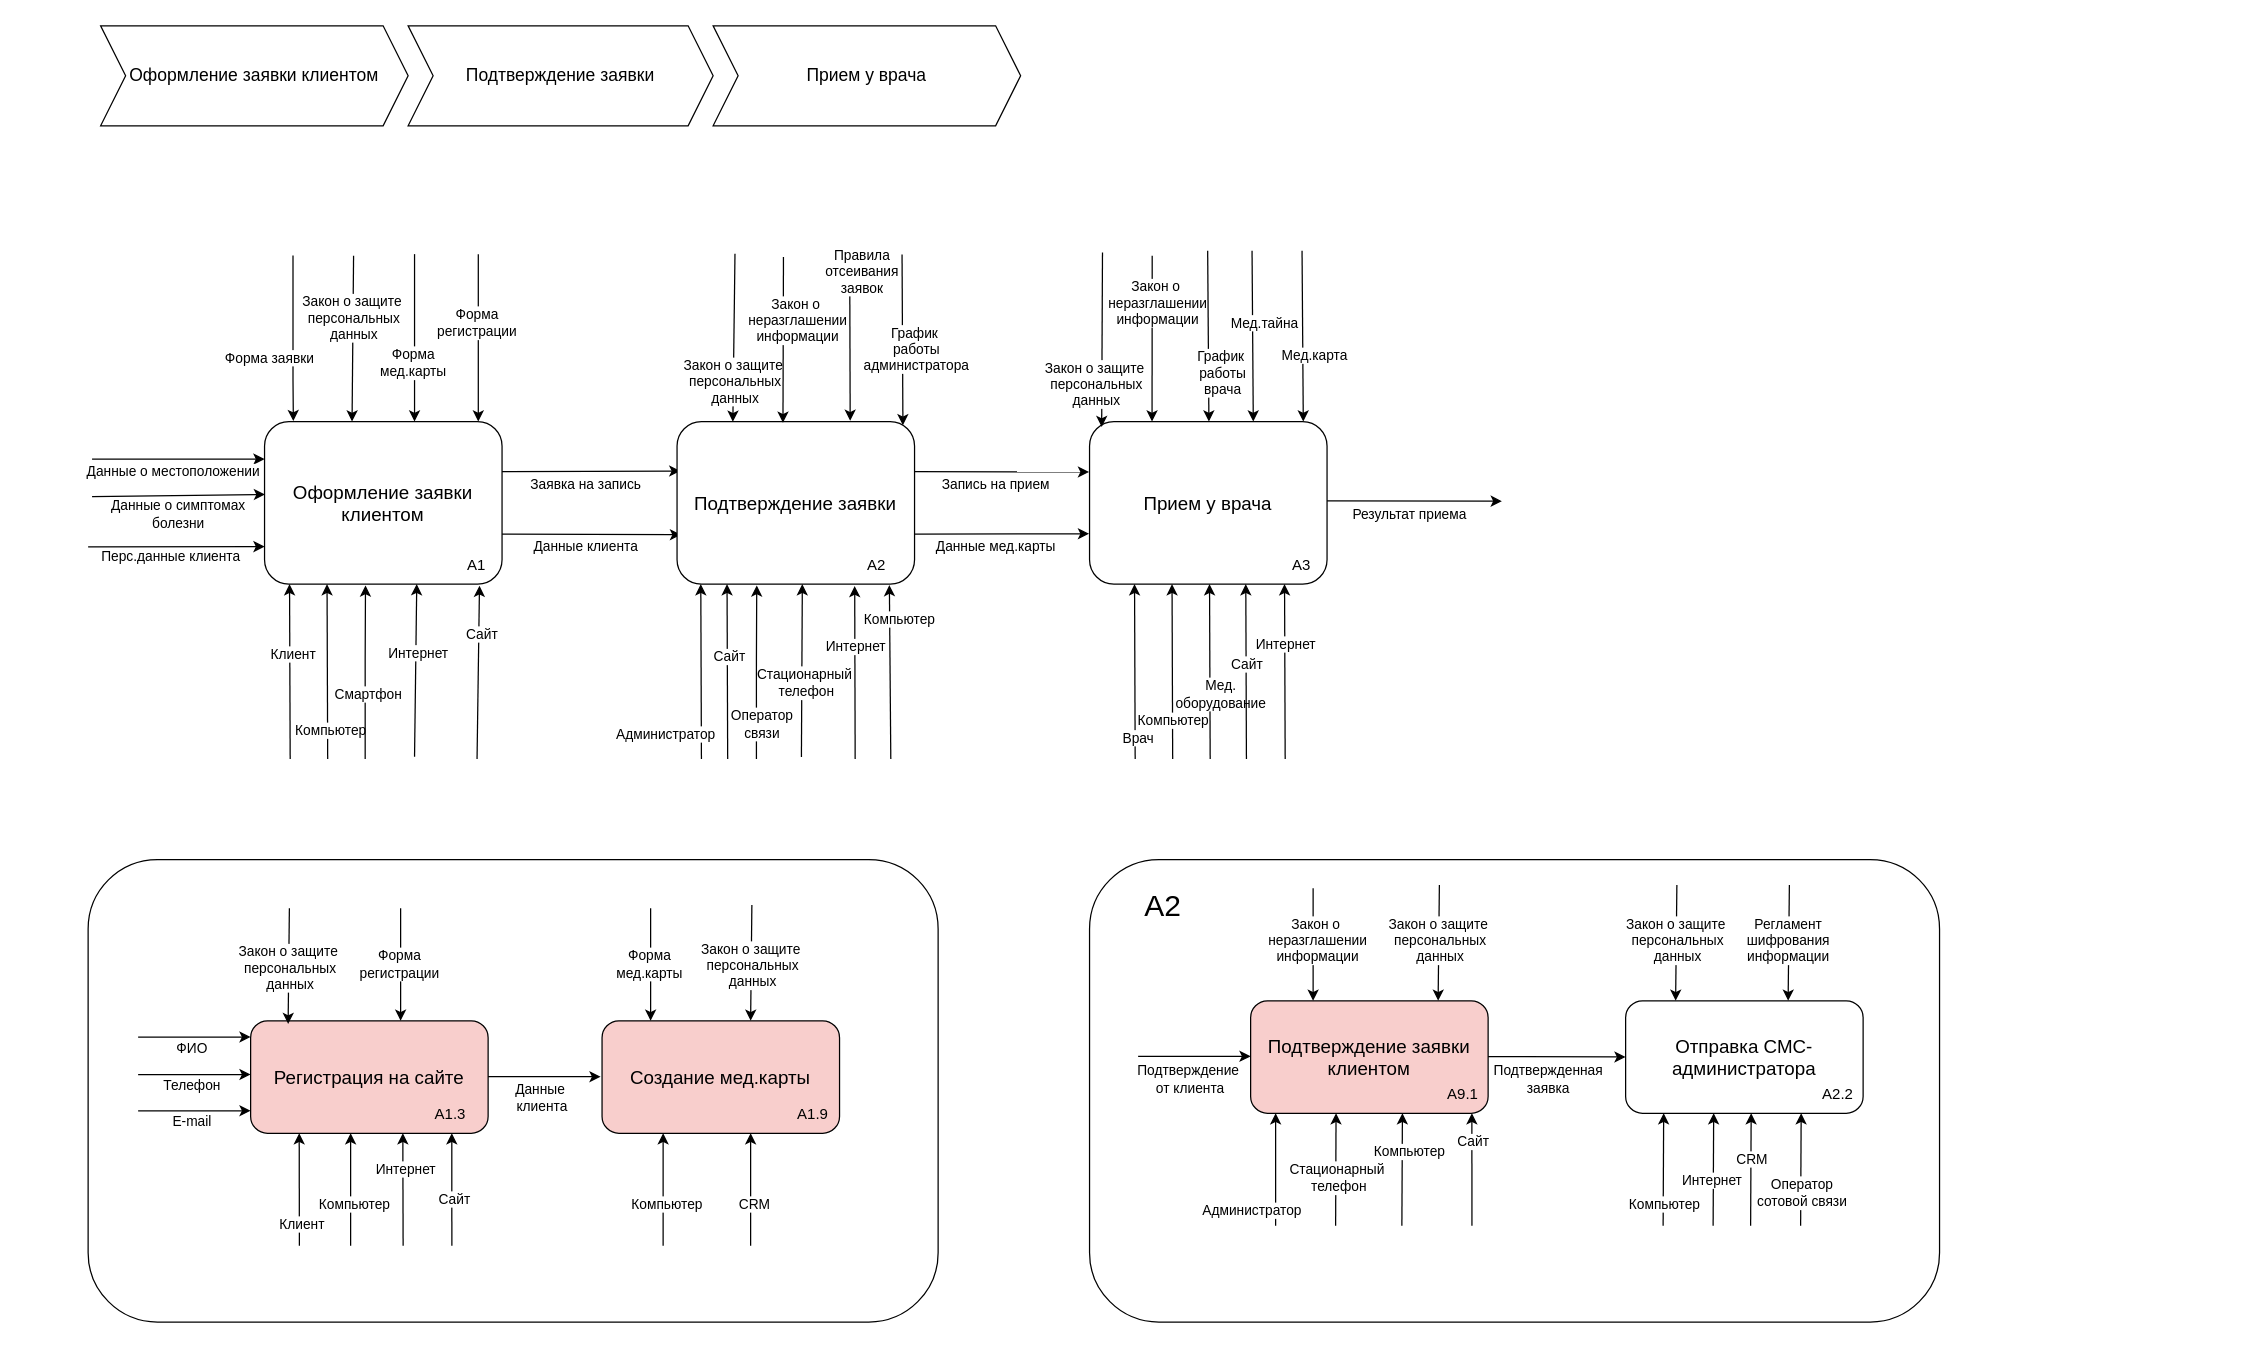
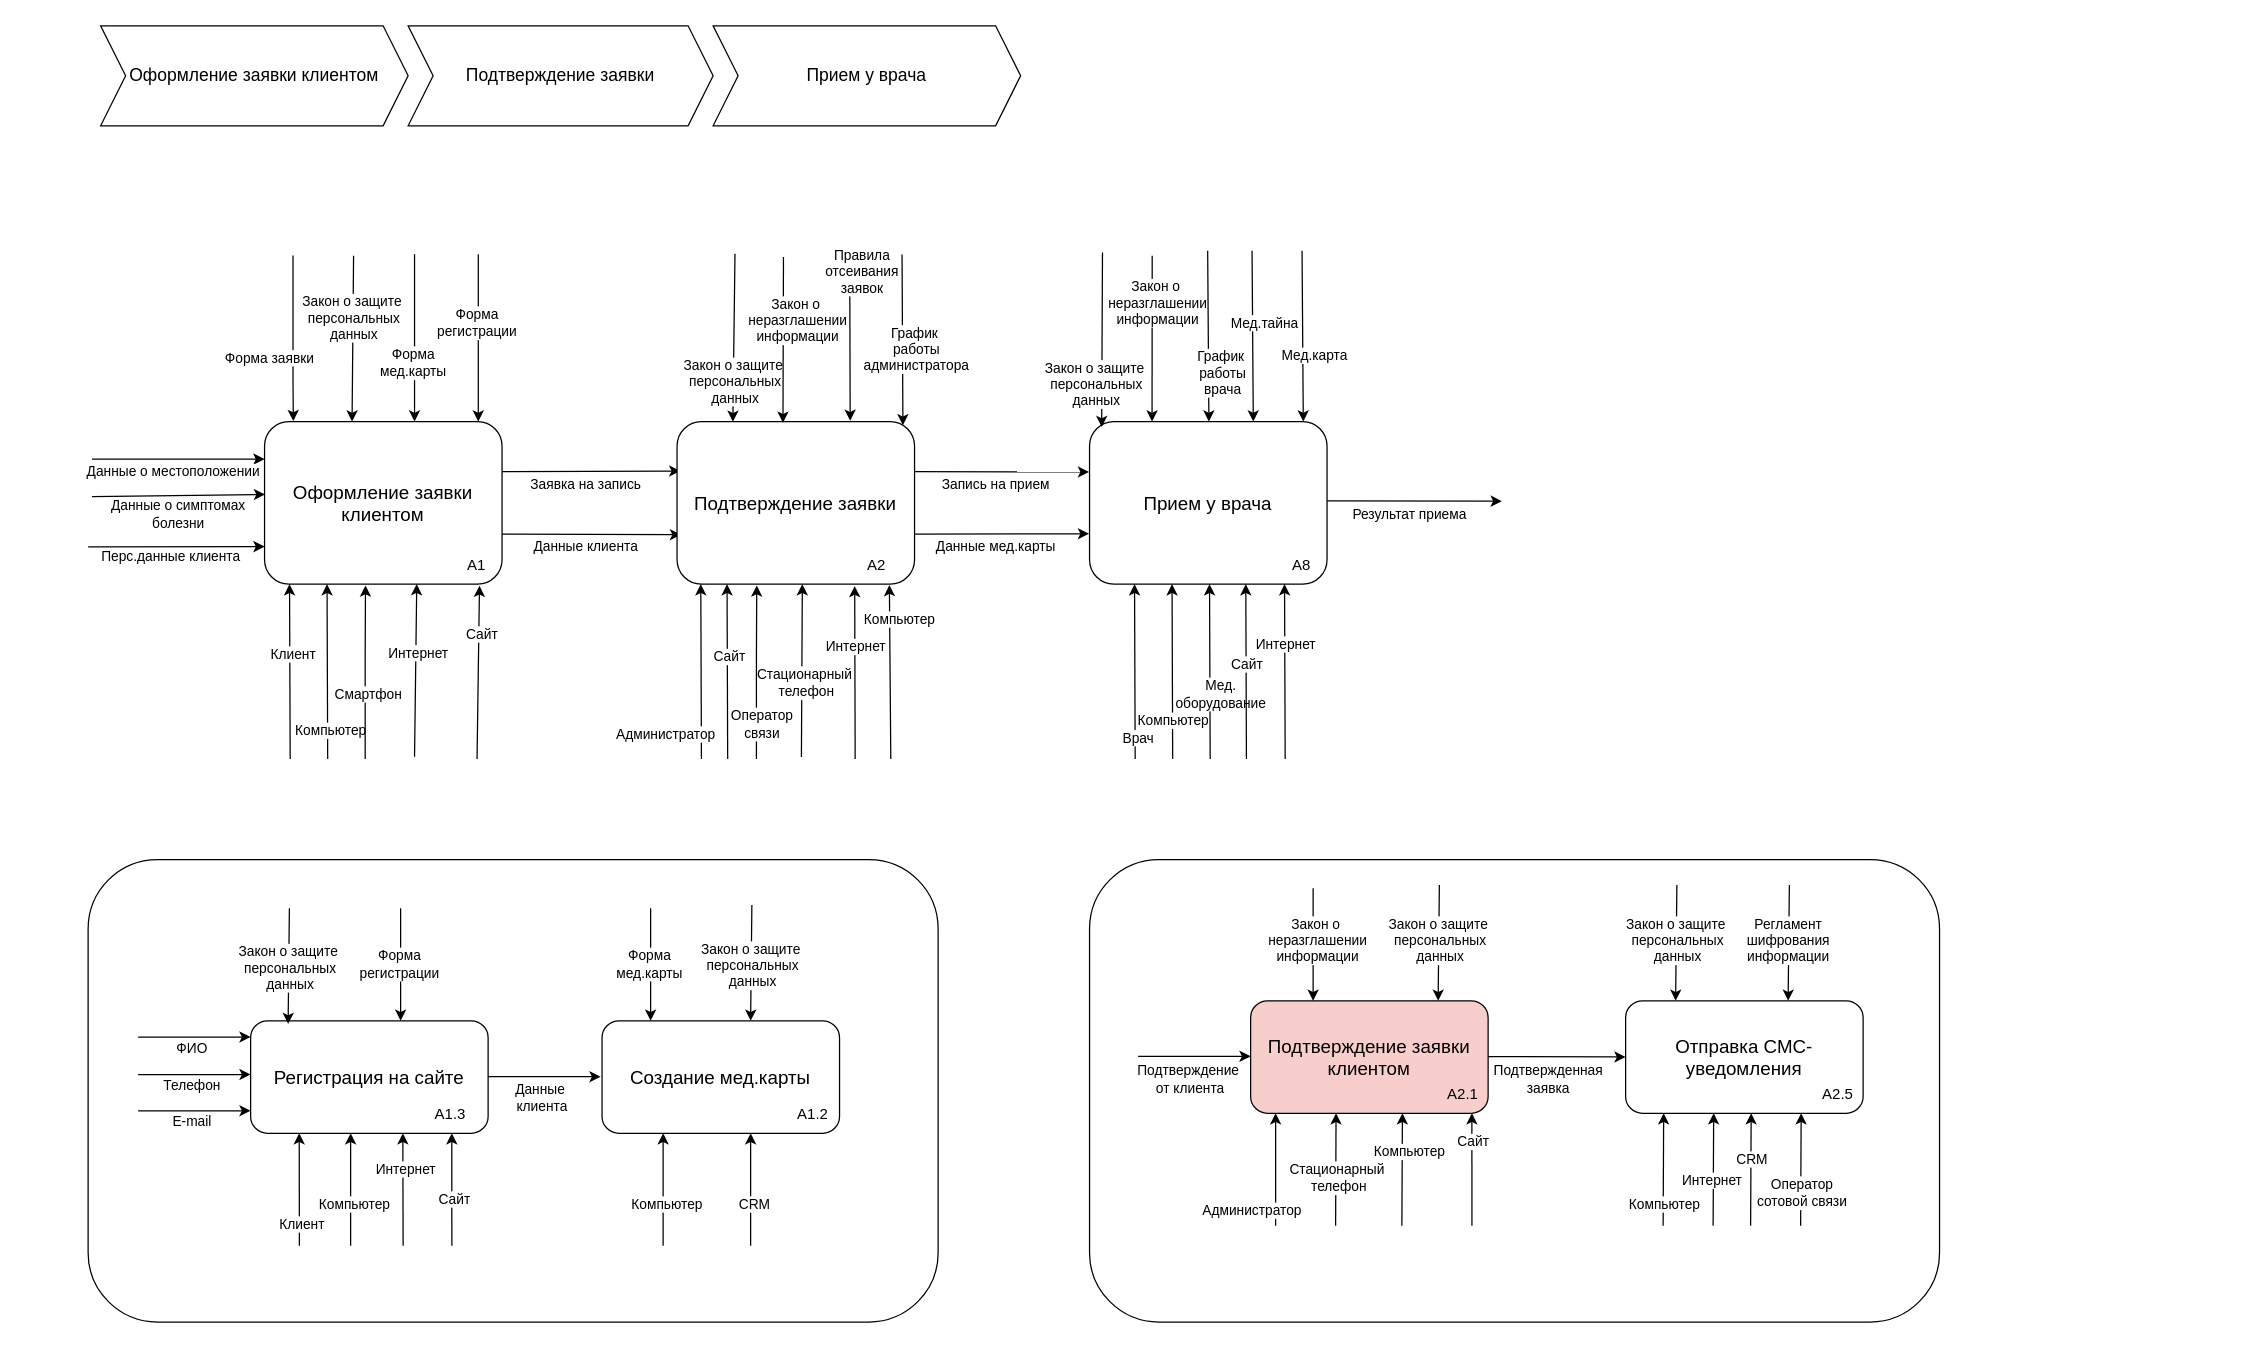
- <mxCell id="83" value="А3" style="text;html=1;align=center;verticalAlign=middle;whiteSpace=wrap;rounded=0;" vertex="1" parent="1"><mxGeometry x="1011.14" y="436.69" width="60" height="30" as="geometry" /></mxCell>
+ <mxCell id="83" value="А8" style="text;html=1;align=center;verticalAlign=middle;whiteSpace=wrap;rounded=0;" vertex="1" parent="1"><mxGeometry x="1011.14" y="436.69" width="60" height="30" as="geometry" /></mxCell>
- <mxCell id="152" value="A2" style="text;html=1;align=center;verticalAlign=middle;whiteSpace=wrap;rounded=0;fontSize=24;" vertex="1" parent="1"><mxGeometry x="890" y="700" width="80" height="50" as="geometry" /></mxCell>
- <mxCell id="138" value="Отправка СМС-администратора" style="rounded=1;whiteSpace=wrap;html=1;fontSize=15;" vertex="1" parent="1"><mxGeometry x="1300" y="800" width="190" height="90" as="geometry" /></mxCell>
+ <mxCell id="138" value="Отправка СМС-уведомления" style="rounded=1;whiteSpace=wrap;html=1;fontSize=15;" vertex="1" parent="1"><mxGeometry x="1300" y="800" width="190" height="90" as="geometry" /></mxCell>
- <mxCell id="86" value="Регистрация на сайте" style="rounded=1;whiteSpace=wrap;html=1;fontSize=15;fillColor=#f8cecc;" vertex="1" parent="1"><mxGeometry x="200" y="816" width="190" height="90" as="geometry" /></mxCell>
+ <mxCell id="86" value="Регистрация на сайте" style="rounded=1;whiteSpace=wrap;html=1;fontSize=15;" vertex="1" parent="1"><mxGeometry x="200" y="816" width="190" height="90" as="geometry" /></mxCell>
- <mxCell id="110" value="Создание мед.карты" style="rounded=1;whiteSpace=wrap;html=1;fontSize=15;fillColor=#f8cecc;" vertex="1" parent="1"><mxGeometry x="481.14" y="816" width="190" height="90" as="geometry" /></mxCell>
+ <mxCell id="110" value="Создание мед.карты" style="rounded=1;whiteSpace=wrap;html=1;fontSize=15;" vertex="1" parent="1"><mxGeometry x="481.14" y="816" width="190" height="90" as="geometry" /></mxCell>
- <mxCell id="135" value="А9.1" style="text;html=1;align=center;verticalAlign=middle;whiteSpace=wrap;rounded=0;" vertex="1" parent="1"><mxGeometry x="1140" y="860" width="60" height="30" as="geometry" /></mxCell>
+ <mxCell id="135" value="А2.1" style="text;html=1;align=center;verticalAlign=middle;whiteSpace=wrap;rounded=0;" vertex="1" parent="1"><mxGeometry x="1140" y="860" width="60" height="30" as="geometry" /></mxCell>
- <mxCell id="151" value="А2.2" style="text;html=1;align=center;verticalAlign=middle;whiteSpace=wrap;rounded=0;" vertex="1" parent="1"><mxGeometry x="1440" y="860" width="60" height="30" as="geometry" /></mxCell>
+ <mxCell id="151" value="А2.5" style="text;html=1;align=center;verticalAlign=middle;whiteSpace=wrap;rounded=0;" vertex="1" parent="1"><mxGeometry x="1440" y="860" width="60" height="30" as="geometry" /></mxCell>
- <mxCell id="119" value="А1.9" style="text;html=1;align=center;verticalAlign=middle;whiteSpace=wrap;rounded=0;" vertex="1" parent="1"><mxGeometry x="620" y="876" width="60" height="30" as="geometry" /></mxCell>
+ <mxCell id="119" value="А1.2" style="text;html=1;align=center;verticalAlign=middle;whiteSpace=wrap;rounded=0;" vertex="1" parent="1"><mxGeometry x="620" y="876" width="60" height="30" as="geometry" /></mxCell>
